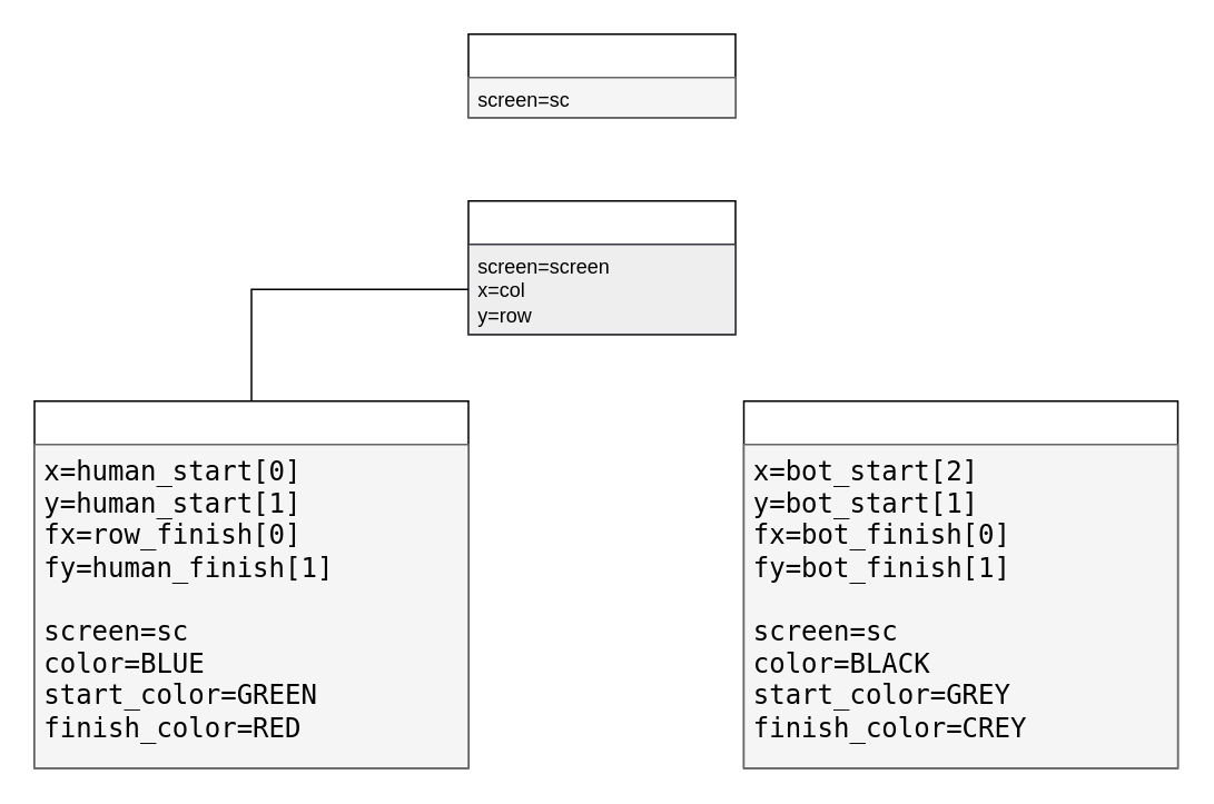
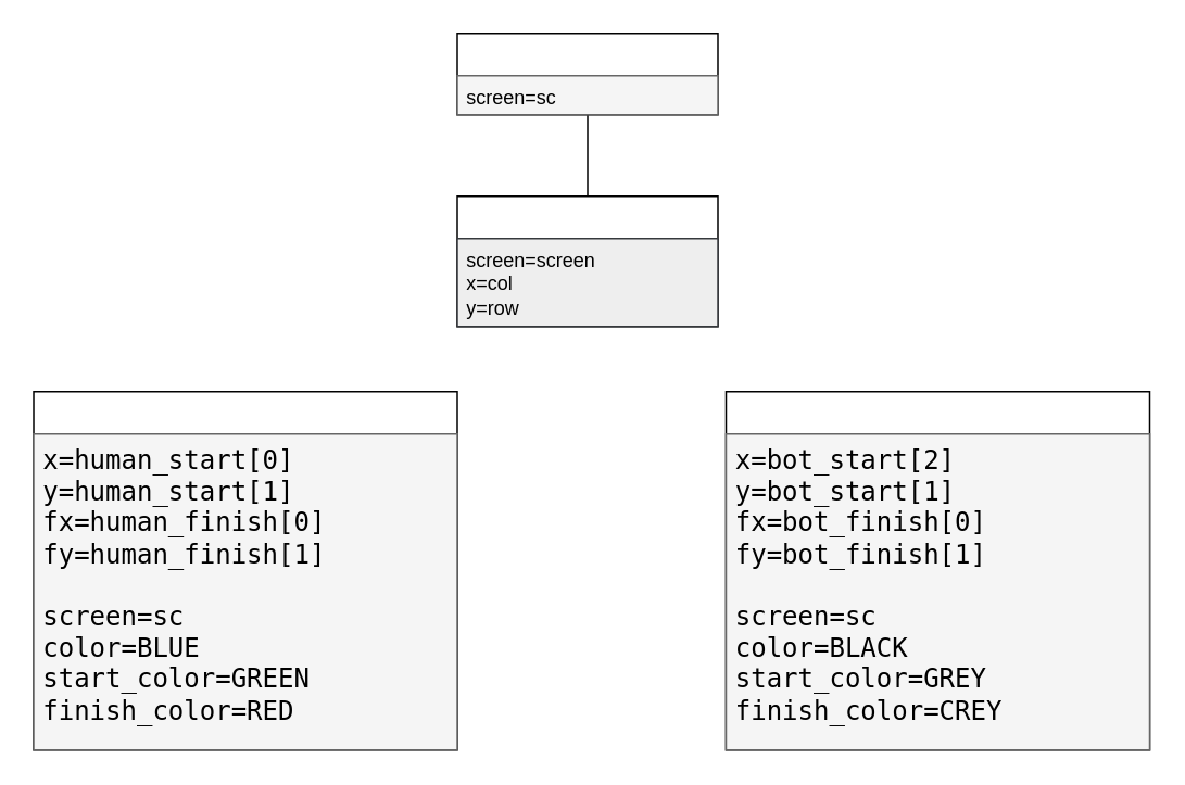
+ <mxCell id="4" style="edgeStyle=orthogonalEdgeStyle;rounded=0;orthogonalLoop=1;jettySize=auto;html=1;entryX=0.5;entryY=0;entryDx=0;entryDy=0;fontColor=#000000;endArrow=none;endFill=0;" edge="1" parent="1" source="5" target="2"><mxGeometry relative="1" as="geometry" /></mxCell>
- <mxCell id="11" style="edgeStyle=orthogonalEdgeStyle;rounded=0;orthogonalLoop=1;jettySize=auto;html=1;entryX=0.5;entryY=0;entryDx=0;entryDy=0;endArrow=none;endFill=0;" edge="1" parent="1" source="3" target="7"><mxGeometry relative="1" as="geometry" /></mxCell>
- <mxCell id="8" value="&lt;div style=&quot;font-family: &amp;quot;FiraCode Nerd Font Mono&amp;quot;, monospace; font-size: 12pt;&quot;&gt;&lt;font&gt;x=human_start[0]&lt;/font&gt;&lt;/div&gt;&lt;div style=&quot;font-family: &amp;quot;FiraCode Nerd Font Mono&amp;quot;, monospace; font-size: 12pt;&quot;&gt;&lt;font&gt;y=human_start[1]&lt;br&gt;fx=row_finish[0]&lt;/font&gt;&lt;/div&gt;&lt;div style=&quot;font-family: &amp;quot;FiraCode Nerd Font Mono&amp;quot;, monospace; font-size: 12pt;&quot;&gt;&lt;font&gt;fy=human_finish[1]&lt;br&gt;&lt;br&gt;screen=sc&lt;br&gt;color=BLUE&lt;br&gt;start_color=GREEN &lt;br&gt;finish_color=RED&lt;br&gt;&lt;/font&gt;&lt;/div&gt;" style="text;html=1;strokeColor=#666666;fillColor=#f5f5f5;align=left;verticalAlign=top;spacingLeft=4;spacingRight=4;whiteSpace=wrap;overflow=hidden;rotatable=0;points=[[0,0.5],[1,0.5]];portConstraint=eastwest;fontColor=#000000;labelBackgroundColor=none;" vertex="1" parent="7"><mxGeometry y="26" width="260" height="194" as="geometry" /></mxCell>
+ <mxCell id="8" value="&lt;div style=&quot;font-family: &amp;quot;FiraCode Nerd Font Mono&amp;quot;, monospace; font-size: 12pt;&quot;&gt;&lt;font&gt;x=human_start[0]&lt;/font&gt;&lt;/div&gt;&lt;div style=&quot;font-family: &amp;quot;FiraCode Nerd Font Mono&amp;quot;, monospace; font-size: 12pt;&quot;&gt;&lt;font&gt;y=human_start[1]&lt;br&gt;fx=human_finish[0]&lt;/font&gt;&lt;/div&gt;&lt;div style=&quot;font-family: &amp;quot;FiraCode Nerd Font Mono&amp;quot;, monospace; font-size: 12pt;&quot;&gt;&lt;font&gt;fy=human_finish[1]&lt;br&gt;&lt;br&gt;screen=sc&lt;br&gt;color=BLUE&lt;br&gt;start_color=GREEN &lt;br&gt;finish_color=RED&lt;br&gt;&lt;/font&gt;&lt;/div&gt;" style="text;html=1;strokeColor=#666666;fillColor=#f5f5f5;align=left;verticalAlign=top;spacingLeft=4;spacingRight=4;whiteSpace=wrap;overflow=hidden;rotatable=0;points=[[0,0.5],[1,0.5]];portConstraint=eastwest;fontColor=#000000;labelBackgroundColor=none;" vertex="1" parent="7"><mxGeometry y="26" width="260" height="194" as="geometry" /></mxCell>
